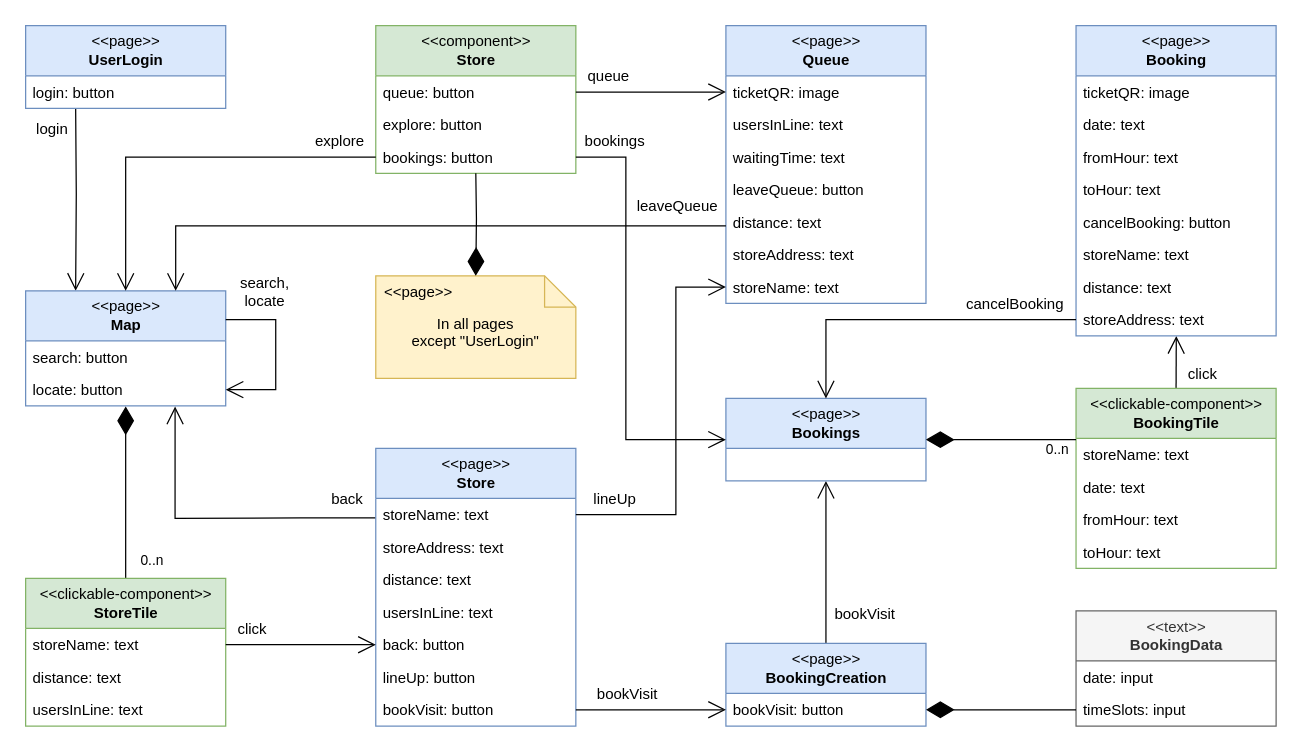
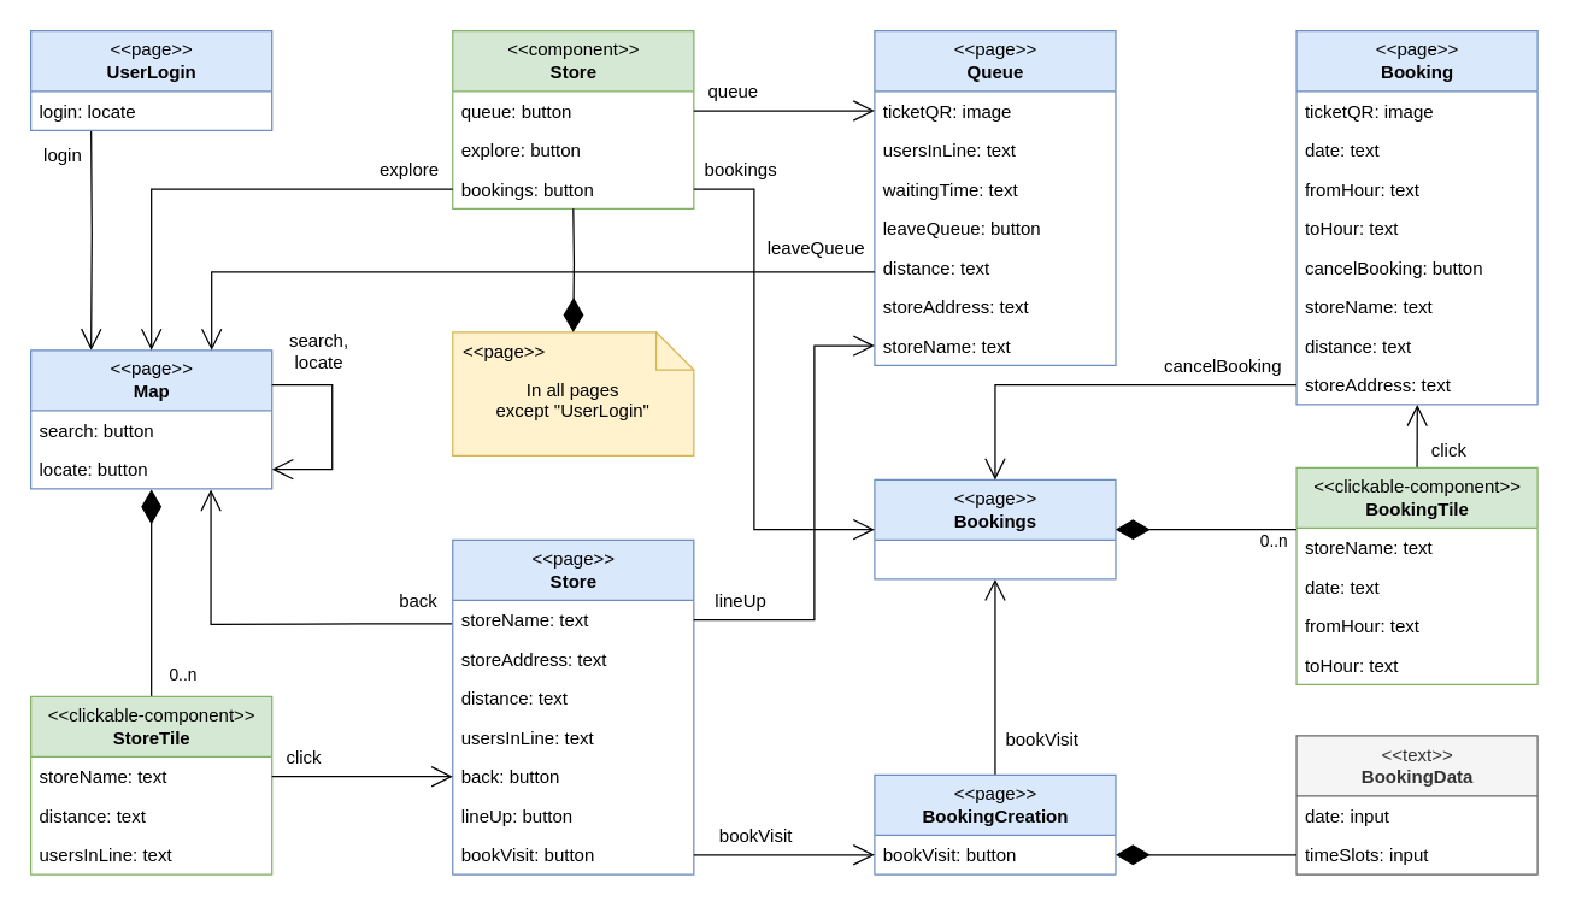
- <mxCell id="5" value="login: button" style="text;strokeColor=none;fillColor=none;align=left;verticalAlign=top;spacingLeft=4;spacingRight=4;overflow=hidden;rotatable=0;points=[[0,0.5],[1,0.5]];portConstraint=eastwest;" vertex="1" parent="4"><mxGeometry y="40" width="160" height="26" as="geometry" /></mxCell>
+ <mxCell id="5" value="login: locate" style="text;strokeColor=none;fillColor=none;align=left;verticalAlign=top;spacingLeft=4;spacingRight=4;overflow=hidden;rotatable=0;points=[[0,0.5],[1,0.5]];portConstraint=eastwest;" vertex="1" parent="4"><mxGeometry y="40" width="160" height="26" as="geometry" /></mxCell>
